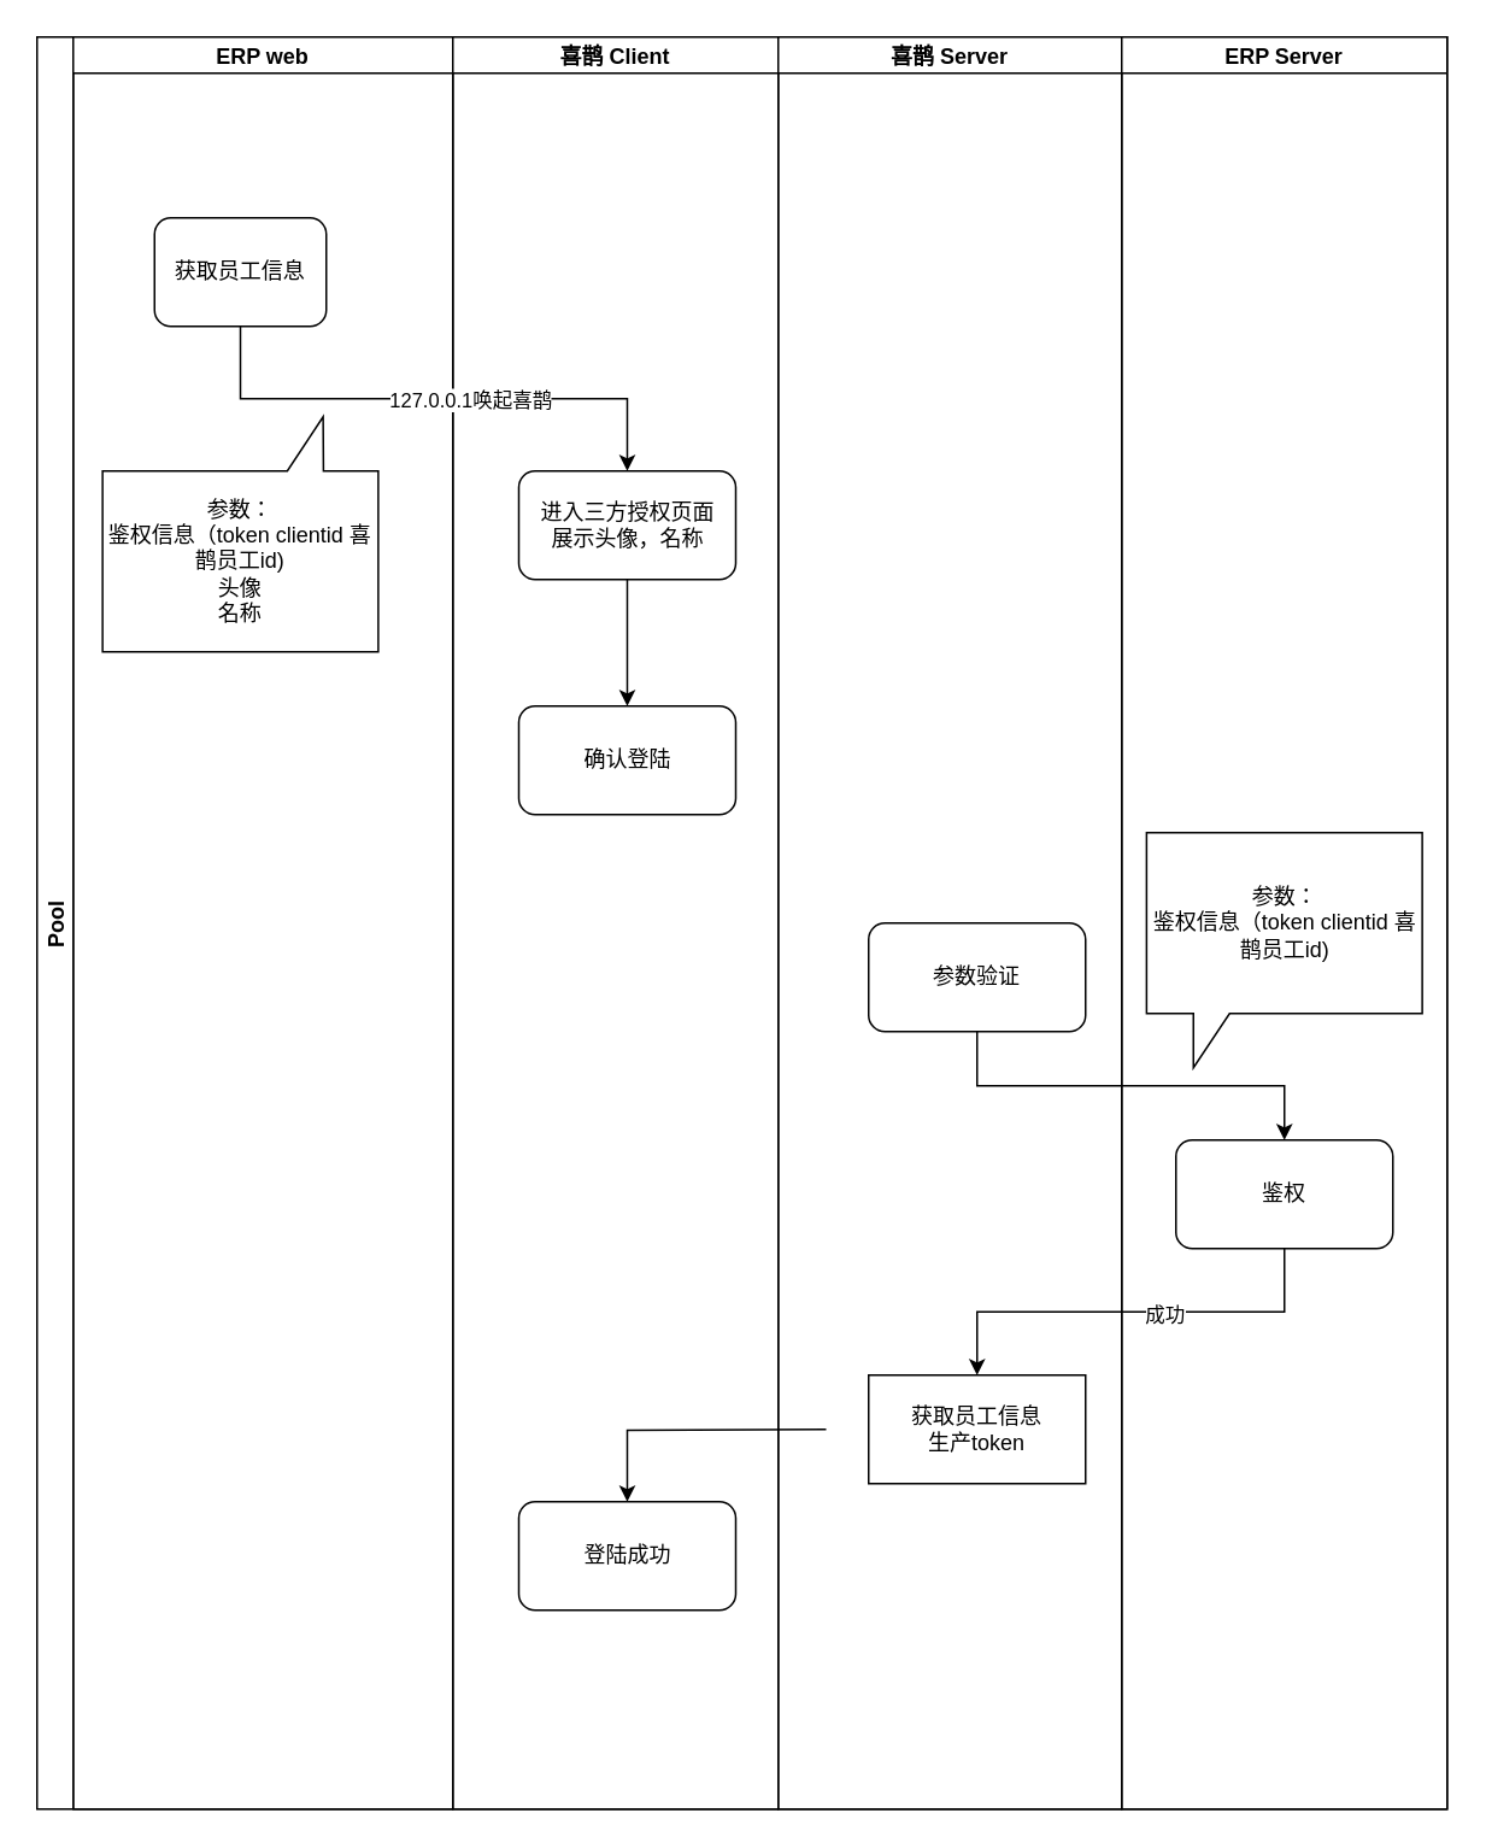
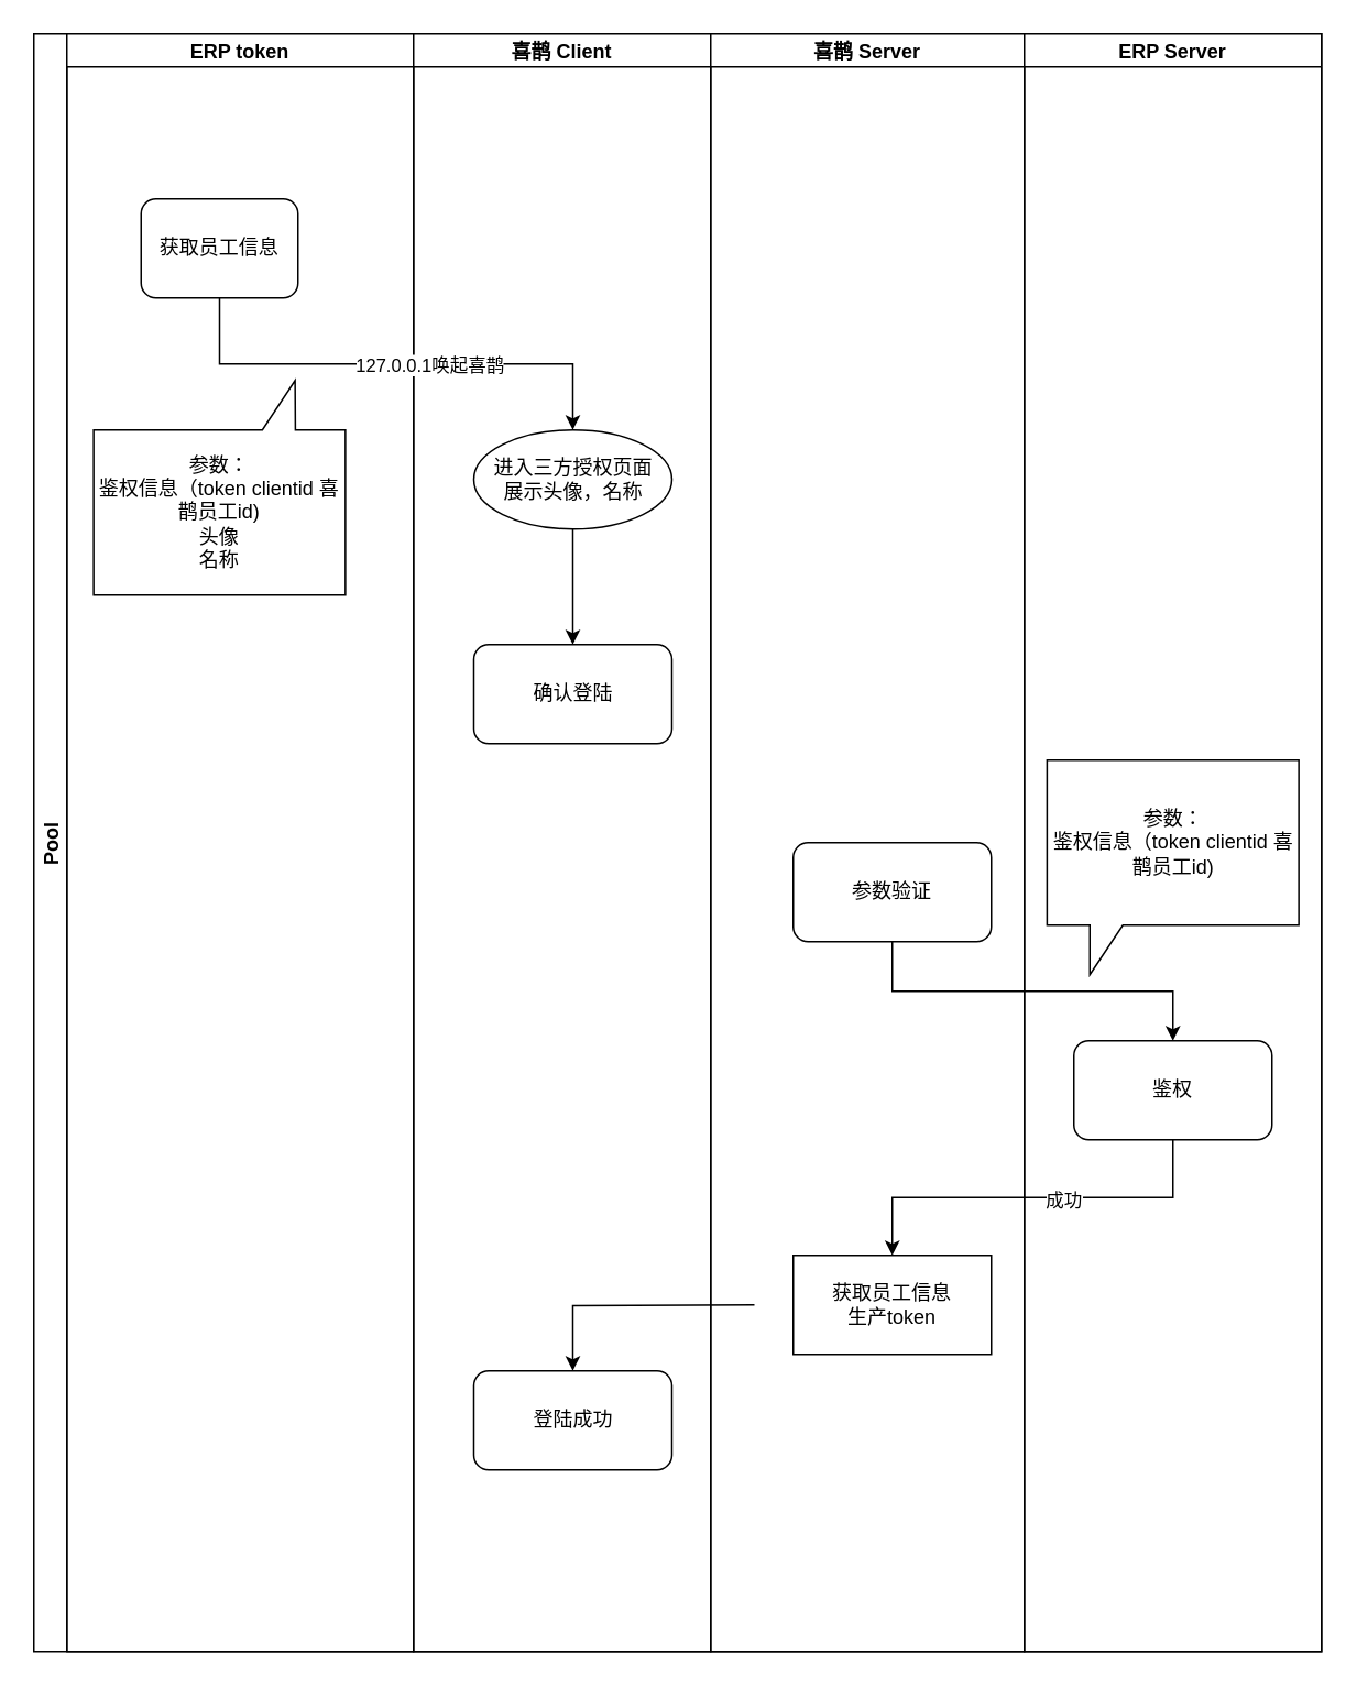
- <mxCell id="3" value="ERP web" style="swimlane;startSize=20;" parent="2" vertex="1"><mxGeometry x="20" width="210" height="980" as="geometry" /></mxCell>
+ <mxCell id="3" value="ERP token" style="swimlane;startSize=20;" parent="2" vertex="1"><mxGeometry x="20" width="210" height="980" as="geometry" /></mxCell>
- <mxCell id="9" value="进入三方授权页面&lt;br&gt;展示头像，名称" style="rounded=1;whiteSpace=wrap;html=1;" parent="7" vertex="1"><mxGeometry x="36.5" y="240" width="120" height="60" as="geometry" /></mxCell>
+ <mxCell id="9" value="进入三方授权页面&lt;br&gt;展示头像，名称" style="ellipse;whiteSpace=wrap;html=1;" parent="7" vertex="1"><mxGeometry x="36.5" y="240" width="120" height="60" as="geometry" /></mxCell>
